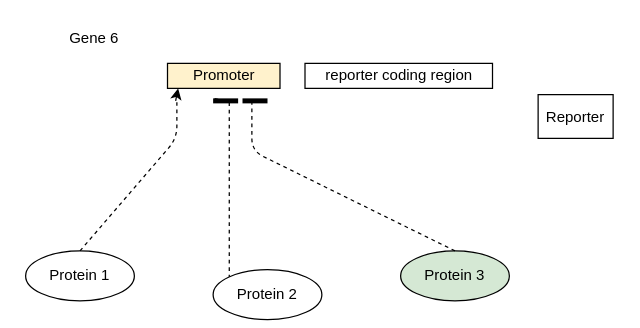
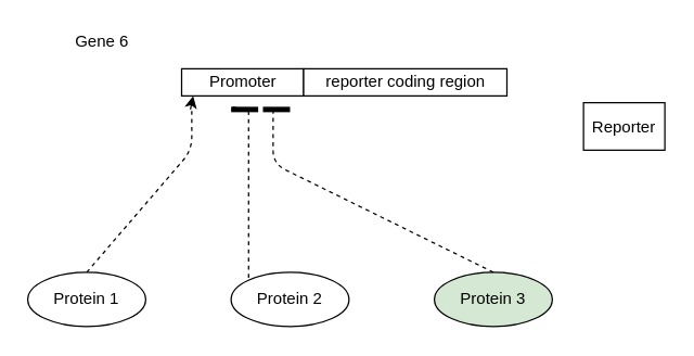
- <mxCell id="2" value="Promoter" style="rounded=0;whiteSpace=wrap;html=1;fillColor=#fff2cc;" vertex="1" parent="1"><mxGeometry x="133.5" y="50" width="90" height="20" as="geometry" /></mxCell>
+ <mxCell id="2" value="Promoter" style="rounded=0;whiteSpace=wrap;html=1;" vertex="1" parent="1"><mxGeometry x="133.5" y="50" width="90" height="20" as="geometry" /></mxCell>
- <mxCell id="3" value="reporter coding region" style="rounded=0;whiteSpace=wrap;html=1;" vertex="1" parent="1"><mxGeometry x="243.5" y="50" width="150" height="20" as="geometry" /></mxCell>
+ <mxCell id="3" value="reporter coding region" style="rounded=0;whiteSpace=wrap;html=1;" vertex="1" parent="1"><mxGeometry x="223.5" y="50" width="150" height="20" as="geometry" /></mxCell>
- <mxCell id="6" value="Protein 2" style="ellipse;whiteSpace=wrap;html=1;" vertex="1" parent="1"><mxGeometry x="170" y="215" width="87" height="40" as="geometry" /></mxCell>
+ <mxCell id="6" value="Protein 2" style="ellipse;whiteSpace=wrap;html=1;" vertex="1" parent="1"><mxGeometry x="170" y="200" width="87" height="40" as="geometry" /></mxCell>
